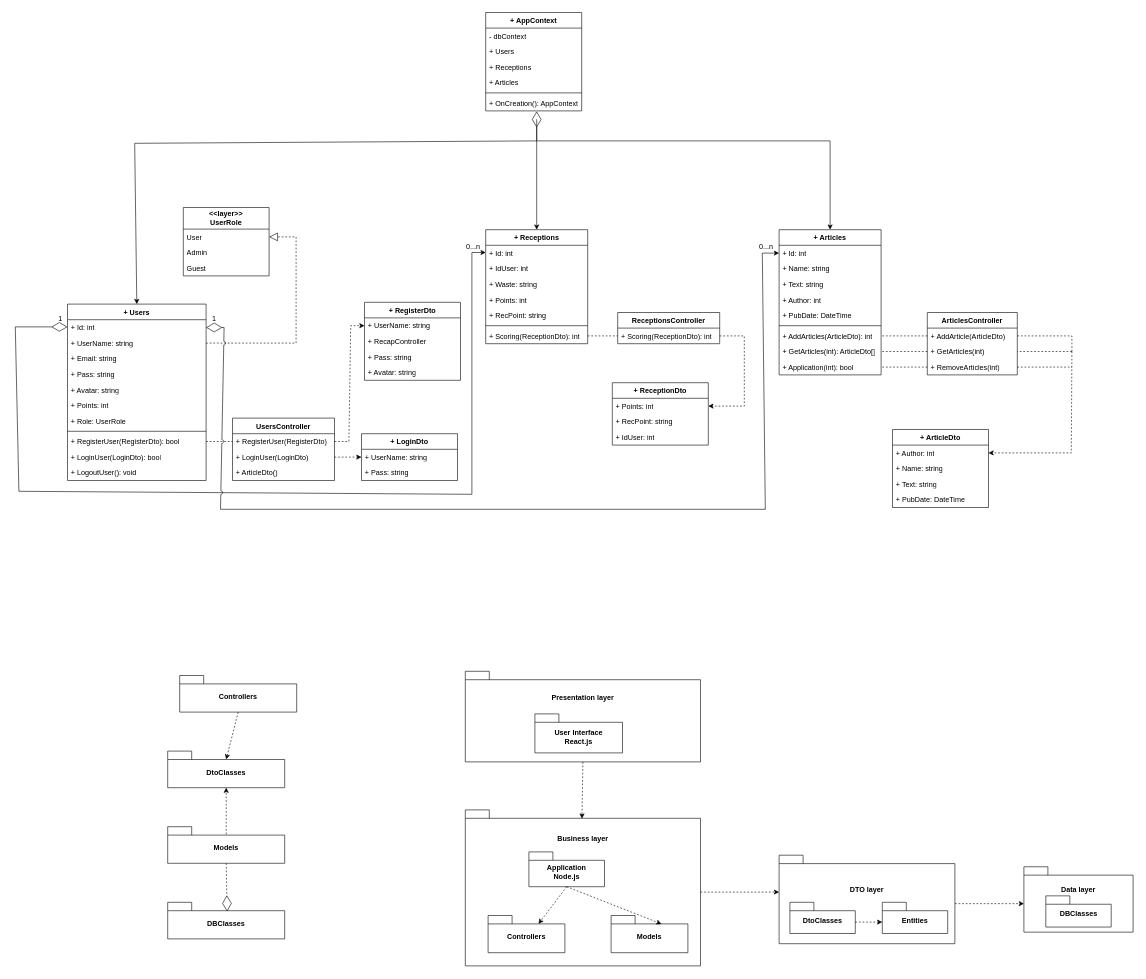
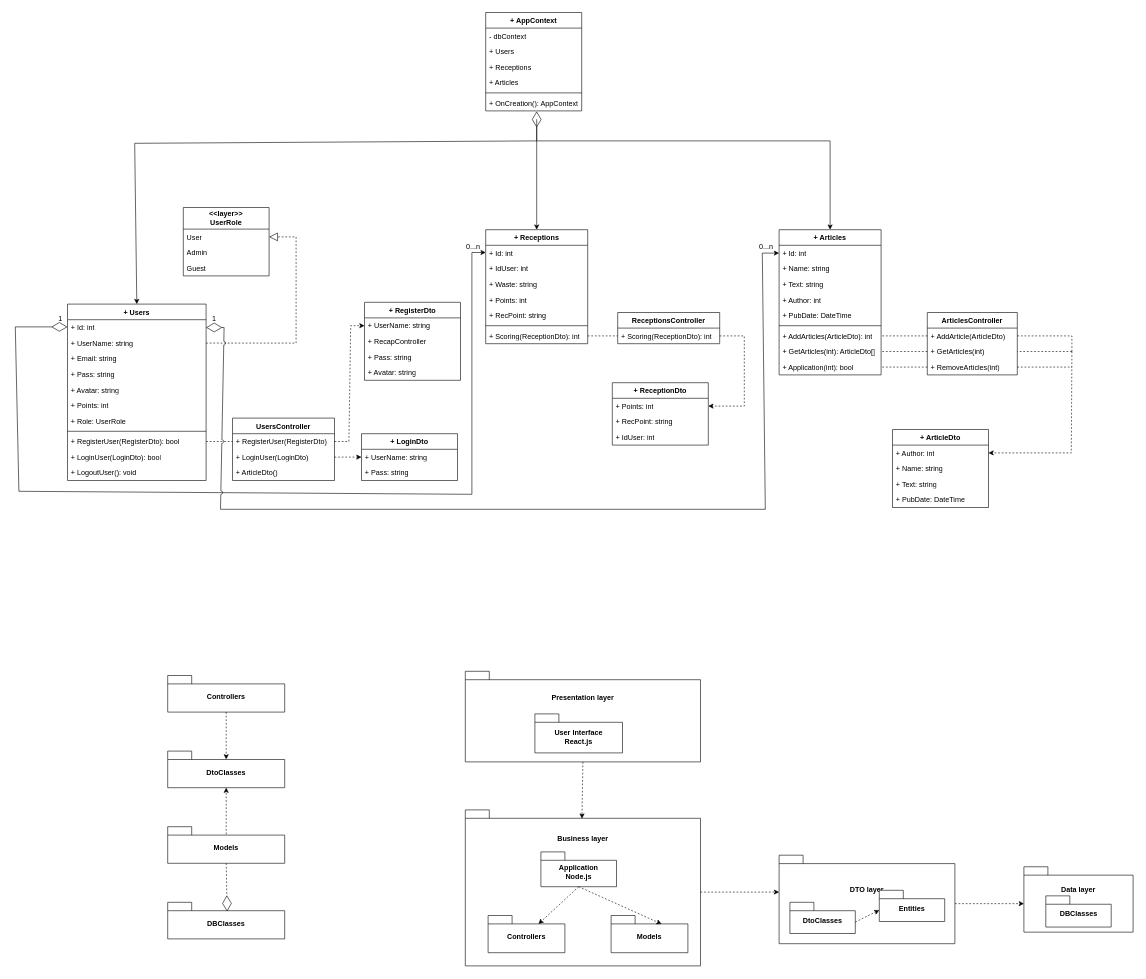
- <mxCell id="68" value="Controllers" style="shape=folder;fontStyle=1;spacingTop=10;tabWidth=40;tabHeight=14;tabPosition=left;html=1;whiteSpace=wrap;" parent="1" vertex="1"><mxGeometry x="294" y="1125" width="195" height="61" as="geometry" /></mxCell>
+ <mxCell id="68" value="Controllers" style="shape=folder;fontStyle=1;spacingTop=10;tabWidth=40;tabHeight=14;tabPosition=left;html=1;whiteSpace=wrap;" parent="1" vertex="1"><mxGeometry x="274" y="1125" width="195" height="61" as="geometry" /></mxCell>
- <mxCell id="102" value="&lt;div&gt;Application&lt;/div&gt;Node.js" style="shape=folder;fontStyle=1;spacingTop=10;tabWidth=40;tabHeight=14;tabPosition=left;html=1;whiteSpace=wrap;" vertex="1" parent="1"><mxGeometry x="876" y="1419" width="126" height="58" as="geometry" /></mxCell>
+ <mxCell id="102" value="&lt;div&gt;Application&lt;/div&gt;Node.js" style="shape=folder;fontStyle=1;spacingTop=10;tabWidth=40;tabHeight=14;tabPosition=left;html=1;whiteSpace=wrap;" vertex="1" parent="1"><mxGeometry x="896" y="1419" width="126" height="58" as="geometry" /></mxCell>
- <mxCell id="114" value="Entities" style="shape=folder;fontStyle=1;spacingTop=10;tabWidth=40;tabHeight=14;tabPosition=left;html=1;whiteSpace=wrap;" vertex="1" parent="1"><mxGeometry x="1465" y="1503" width="109" height="52" as="geometry" /></mxCell>
+ <mxCell id="114" value="Entities" style="shape=folder;fontStyle=1;spacingTop=10;tabWidth=40;tabHeight=14;tabPosition=left;html=1;whiteSpace=wrap;" vertex="1" parent="1"><mxGeometry x="1460" y="1483" width="109" height="52" as="geometry" /></mxCell>
